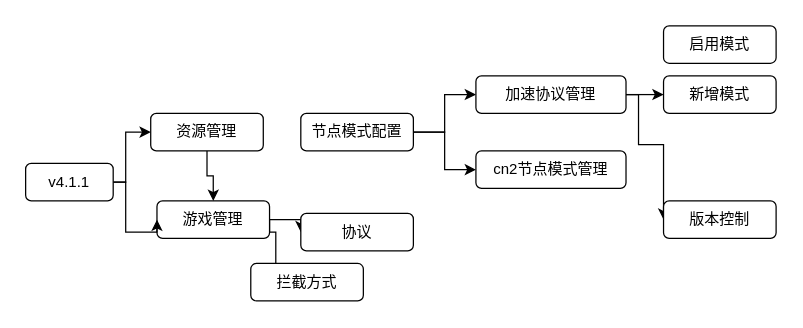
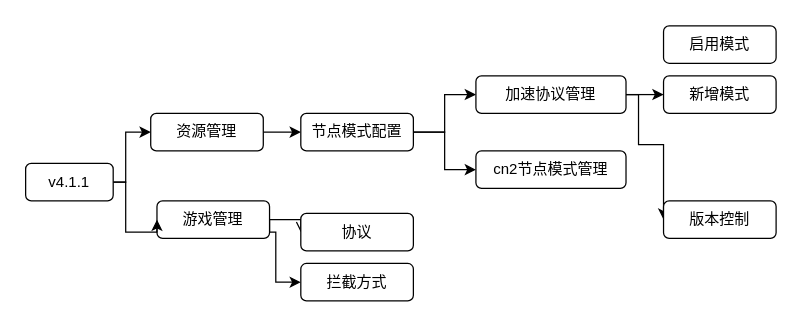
- <mxCell id="2" value="" style="edgeStyle=orthogonalEdgeStyle;rounded=0;orthogonalLoop=1;jettySize=auto;html=1;" edge="1" parent="1" source="3" target="16"><mxGeometry relative="1" as="geometry" /></mxCell>
+ <mxCell id="2" value="" style="edgeStyle=orthogonalEdgeStyle;rounded=0;orthogonalLoop=1;jettySize=auto;html=1;" edge="1" parent="1" source="3" target="6"><mxGeometry relative="1" as="geometry" /></mxCell>
- <mxCell id="14" style="edgeStyle=orthogonalEdgeStyle;rounded=0;orthogonalLoop=1;jettySize=auto;html=1;exitX=1;exitY=0.5;exitDx=0;exitDy=0;entryX=0;entryY=0.5;entryDx=0;entryDy=0;" edge="1" parent="1" source="16" target="17"><mxGeometry relative="1" as="geometry" /></mxCell>
+ <mxCell id="14" style="edgeStyle=orthogonalEdgeStyle;rounded=0;orthogonalLoop=1;jettySize=auto;html=1;exitX=1;exitY=0.5;exitDx=0;exitDy=0;entryX=0;entryY=0.5;entryDx=0;entryDy=0;endArrow=open;" edge="1" parent="1" source="16" target="17"><mxGeometry relative="1" as="geometry" /></mxCell>
- <mxCell id="18" value="拦截方式" style="rounded=1;whiteSpace=wrap;html=1;" vertex="1" parent="1"><mxGeometry x="200" y="210" width="90" height="30" as="geometry" /></mxCell>
+ <mxCell id="18" value="拦截方式" style="rounded=1;whiteSpace=wrap;html=1;" vertex="1" parent="1"><mxGeometry x="240" y="210" width="90" height="30" as="geometry" /></mxCell>
